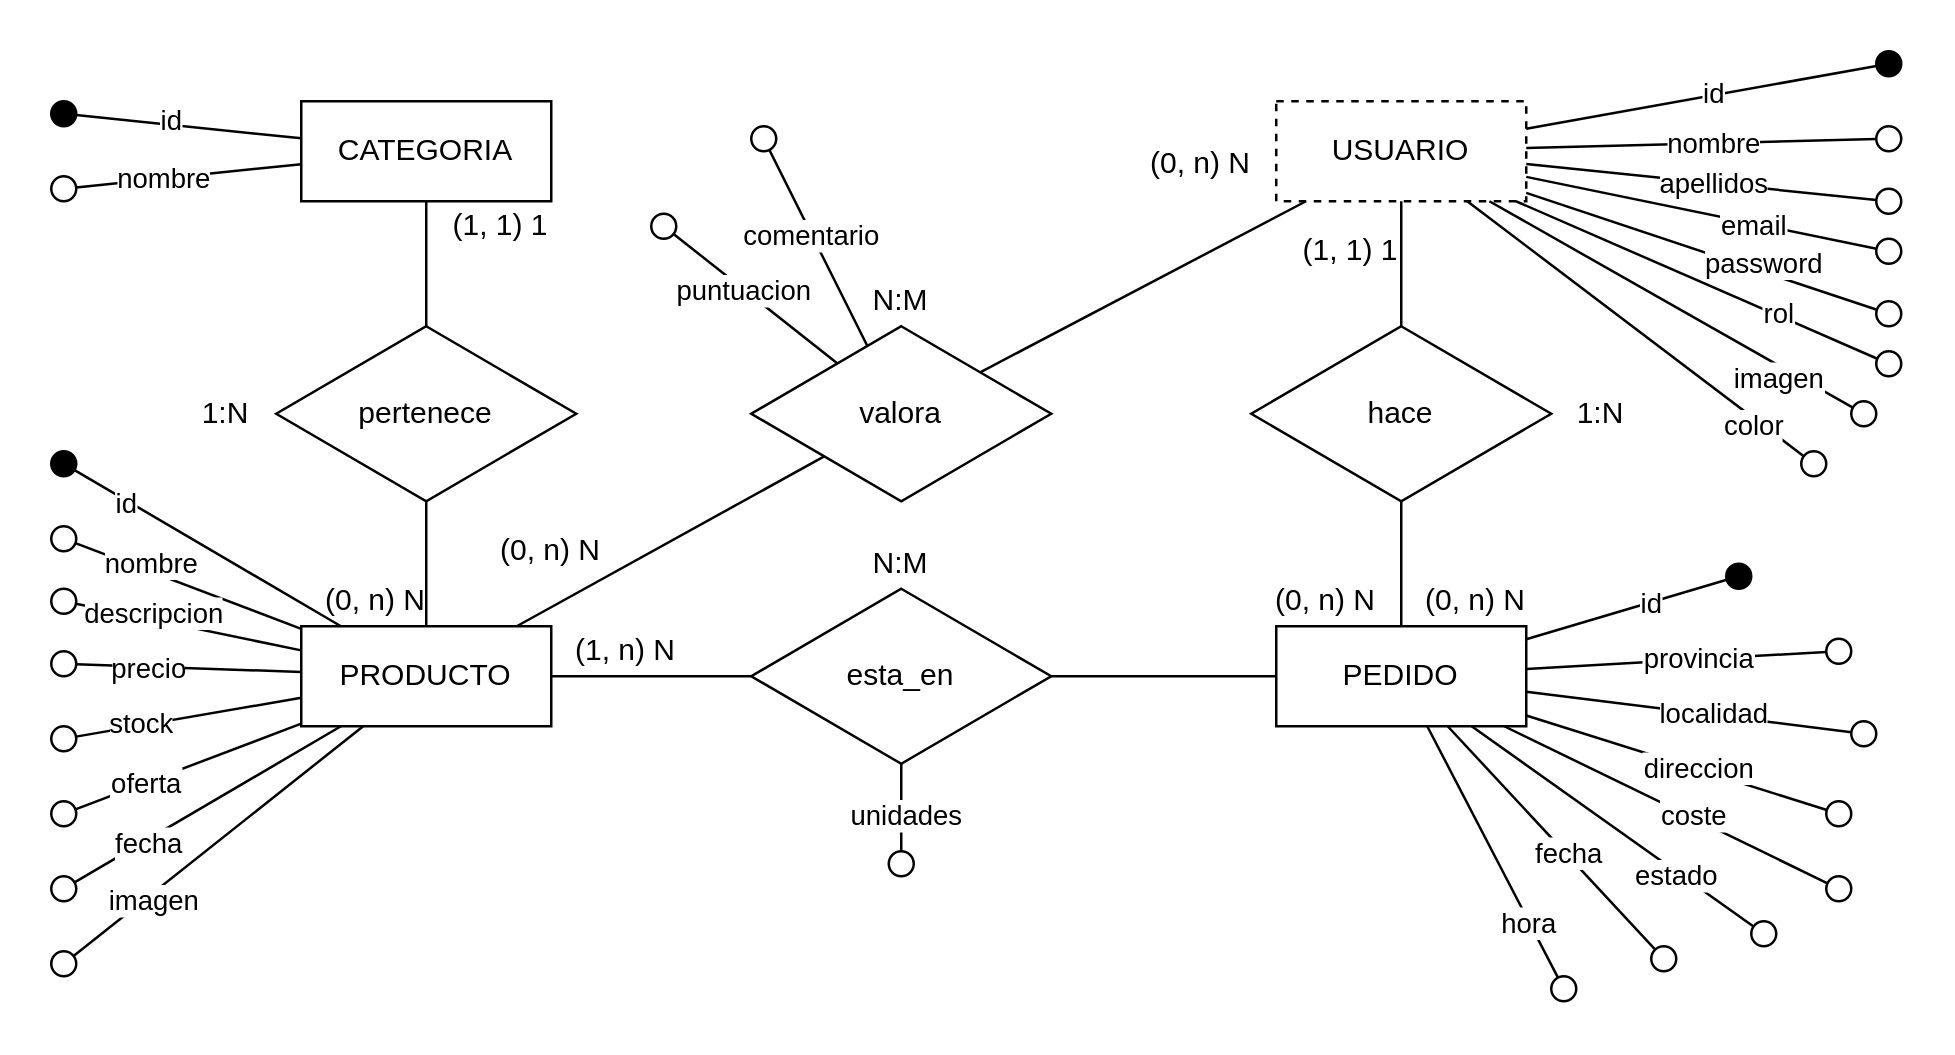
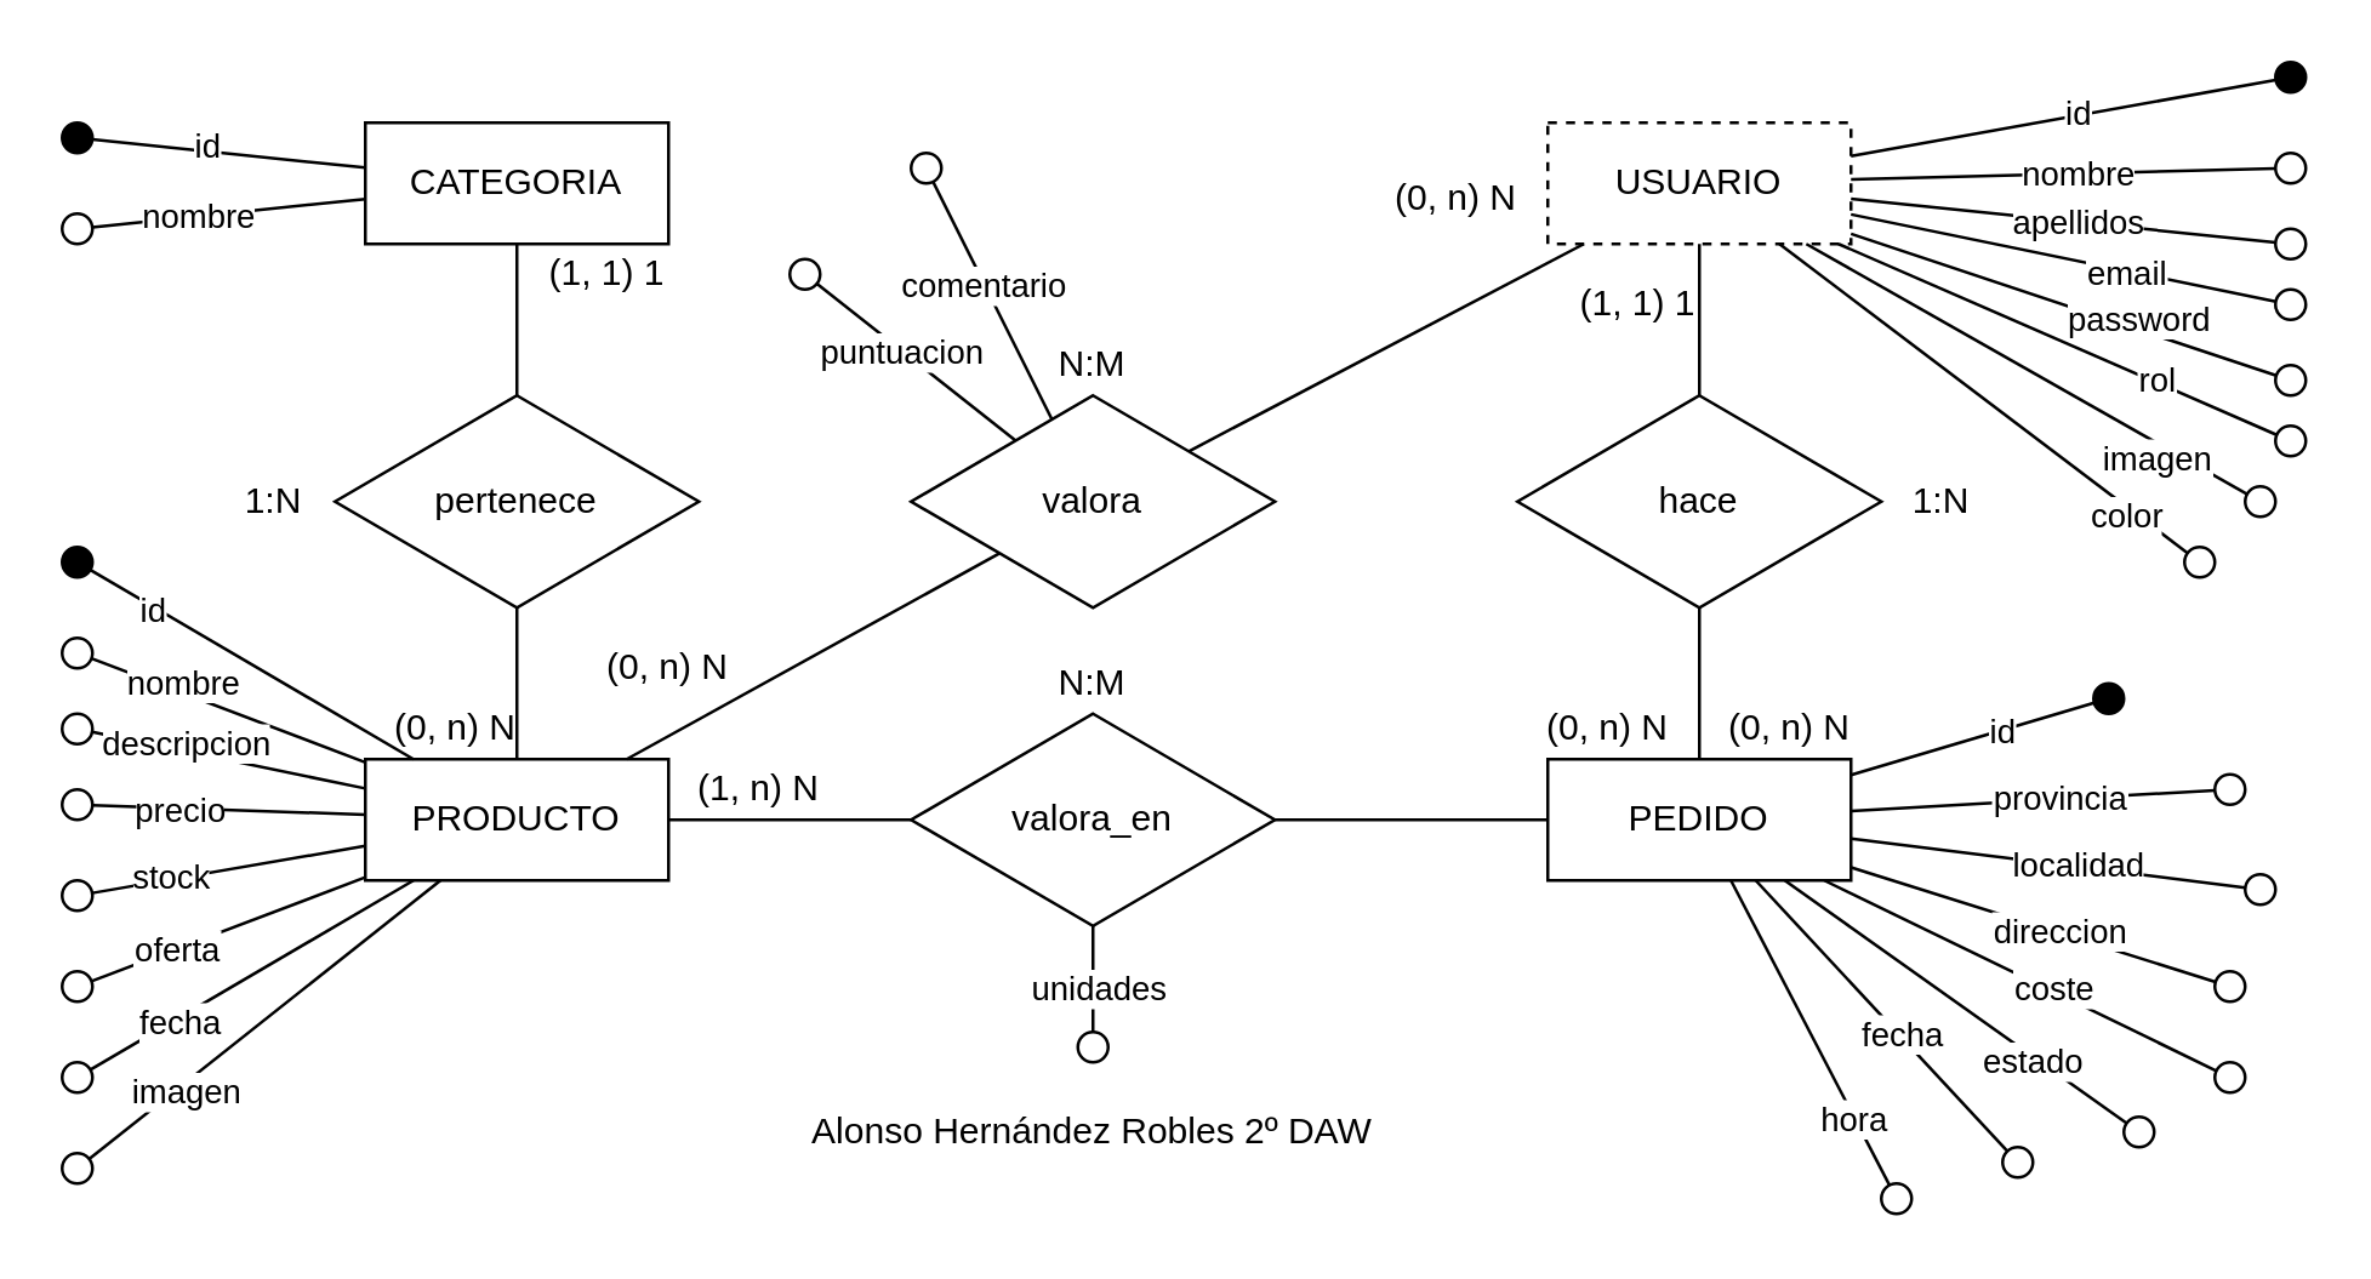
- <mxCell id="69" value="esta_en" style="rhombus;whiteSpace=wrap;html=1;" parent="1" vertex="1"><mxGeometry x="300" y="235" width="120" height="70" as="geometry" /></mxCell>
+ <mxCell id="69" value="valora_en" style="rhombus;whiteSpace=wrap;html=1;" parent="1" vertex="1"><mxGeometry x="300" y="235" width="120" height="70" as="geometry" /></mxCell>
+ <mxCell id="114" value="Alonso Hernández Robles 2º DAW" style="text;html=1;align=center;verticalAlign=middle;whiteSpace=wrap;rounded=0;" parent="1" vertex="1"><mxGeometry x="240" y="358" width="240" height="30" as="geometry" /></mxCell>
